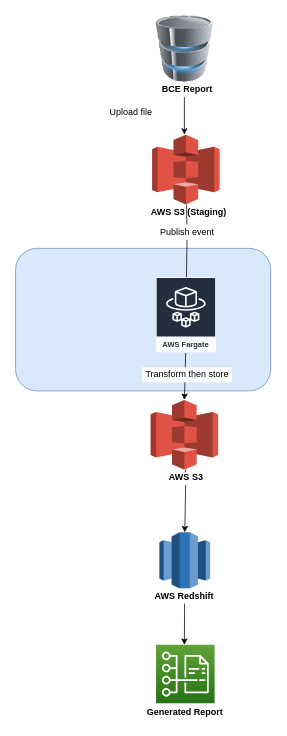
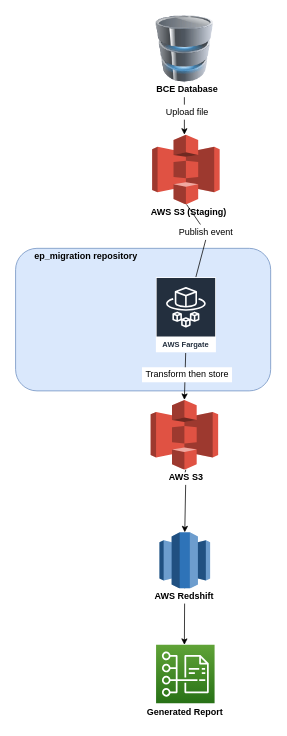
- <mxCell id="22" value="&lt;b&gt;BCE Report&lt;/b&gt;" style="text;html=1;strokeColor=none;fillColor=default;align=center;verticalAlign=middle;whiteSpace=wrap;rounded=0;" parent="1" vertex="1"><mxGeometry x="178.5" y="109" width="140" height="20" as="geometry" /></mxCell>
+ <mxCell id="22" value="&lt;b&gt;BCE Database&lt;/b&gt;" style="text;html=1;strokeColor=none;fillColor=default;align=center;verticalAlign=middle;whiteSpace=wrap;rounded=0;" parent="1" vertex="1"><mxGeometry x="178.5" y="109" width="140" height="20" as="geometry" /></mxCell>
- <mxCell id="23" value="Upload file" style="text;html=1;align=center;verticalAlign=middle;whiteSpace=wrap;rounded=0;fillColor=default;" parent="1" vertex="1"><mxGeometry x="144.25" y="139" width="60" height="20" as="geometry" /></mxCell>
+ <mxCell id="23" value="Upload file" style="text;html=1;align=center;verticalAlign=middle;whiteSpace=wrap;rounded=0;fillColor=default;" parent="1" vertex="1"><mxGeometry x="219.25" y="139" width="60" height="20" as="geometry" /></mxCell>
- <mxCell id="25" value="Publish event" style="text;html=1;align=center;verticalAlign=middle;whiteSpace=wrap;rounded=0;fillColor=default;" parent="1" vertex="1"><mxGeometry x="208.5" y="299" width="80" height="20" as="geometry" /></mxCell>
+ <mxCell id="25" value="Publish event" style="text;html=1;align=center;verticalAlign=middle;whiteSpace=wrap;rounded=0;fillColor=default;" parent="1" vertex="1"><mxGeometry x="208.5" y="299" width="130" height="20" as="geometry" /></mxCell>
+ <mxCell id="8" value="&lt;b&gt;ep_migration repository&lt;/b&gt;" style="text;html=1;align=center;verticalAlign=middle;whiteSpace=wrap;rounded=0;fillColor=none;" parent="1" vertex="1"><mxGeometry x="38.5" y="330.5" width="150" height="20" as="geometry" /></mxCell>
